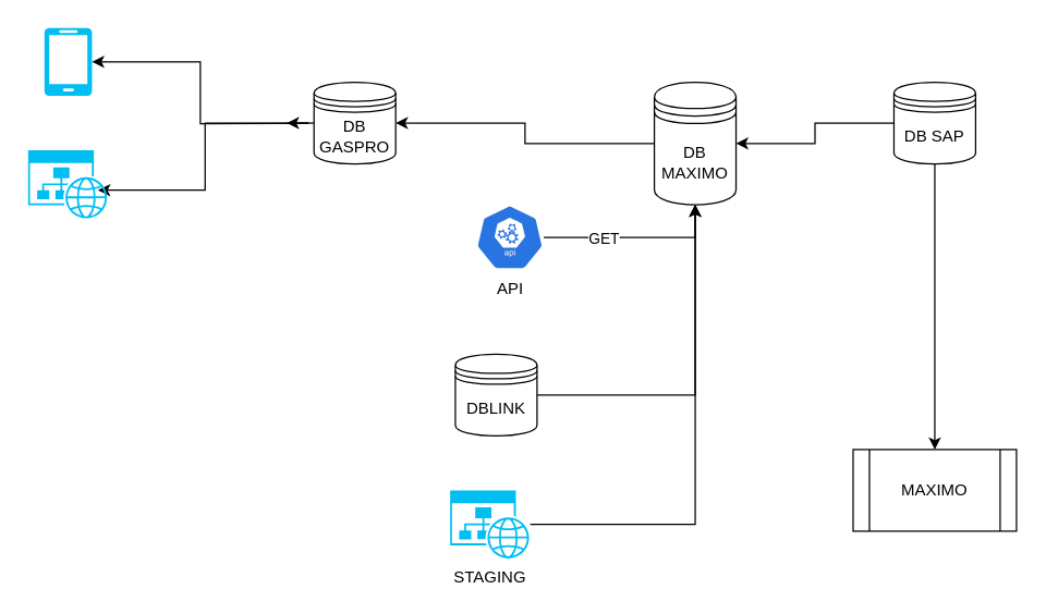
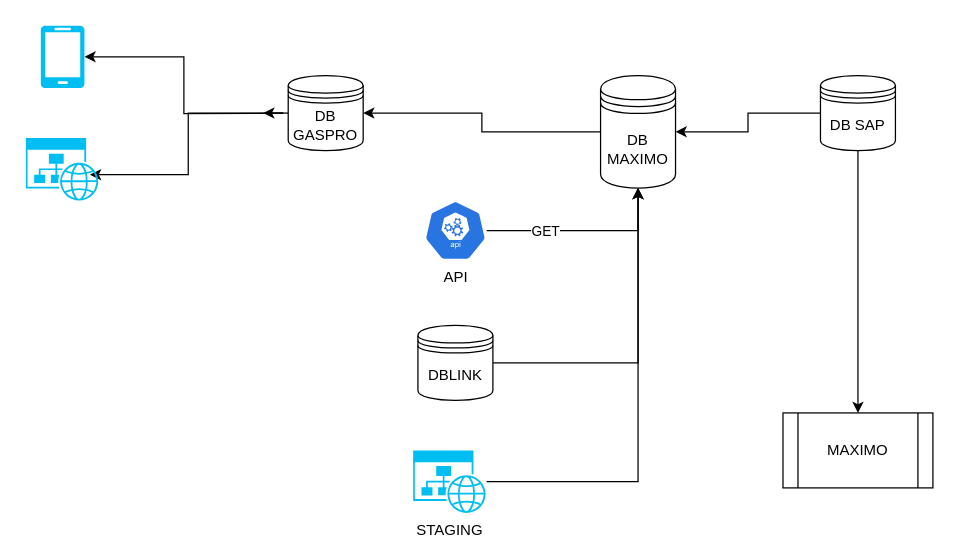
- <mxCell id="9" value="API" style="sketch=0;html=1;dashed=0;whitespace=wrap;fillColor=#2875E2;strokeColor=#ffffff;points=[[0.005,0.63,0],[0.1,0.2,0],[0.9,0.2,0],[0.5,0,0],[0.995,0.63,0],[0.72,0.99,0],[0.5,1,0],[0.28,0.99,0]];verticalLabelPosition=bottom;align=center;verticalAlign=top;shape=mxgraph.kubernetes.icon;prIcon=api" vertex="1" parent="1"><mxGeometry x="348.82" y="150" width="50" height="48" as="geometry" /></mxCell>
+ <mxCell id="9" value="API" style="sketch=0;html=1;dashed=0;whitespace=wrap;fillColor=#2875E2;strokeColor=#ffffff;points=[[0.005,0.63,0],[0.1,0.2,0],[0.9,0.2,0],[0.5,0,0],[0.995,0.63,0],[0.72,0.99,0],[0.5,1,0],[0.28,0.99,0]];verticalLabelPosition=bottom;align=center;verticalAlign=top;shape=mxgraph.kubernetes.icon;prIcon=api" vertex="1" parent="1"><mxGeometry x="338.82" y="160" width="50" height="48" as="geometry" /></mxCell>
